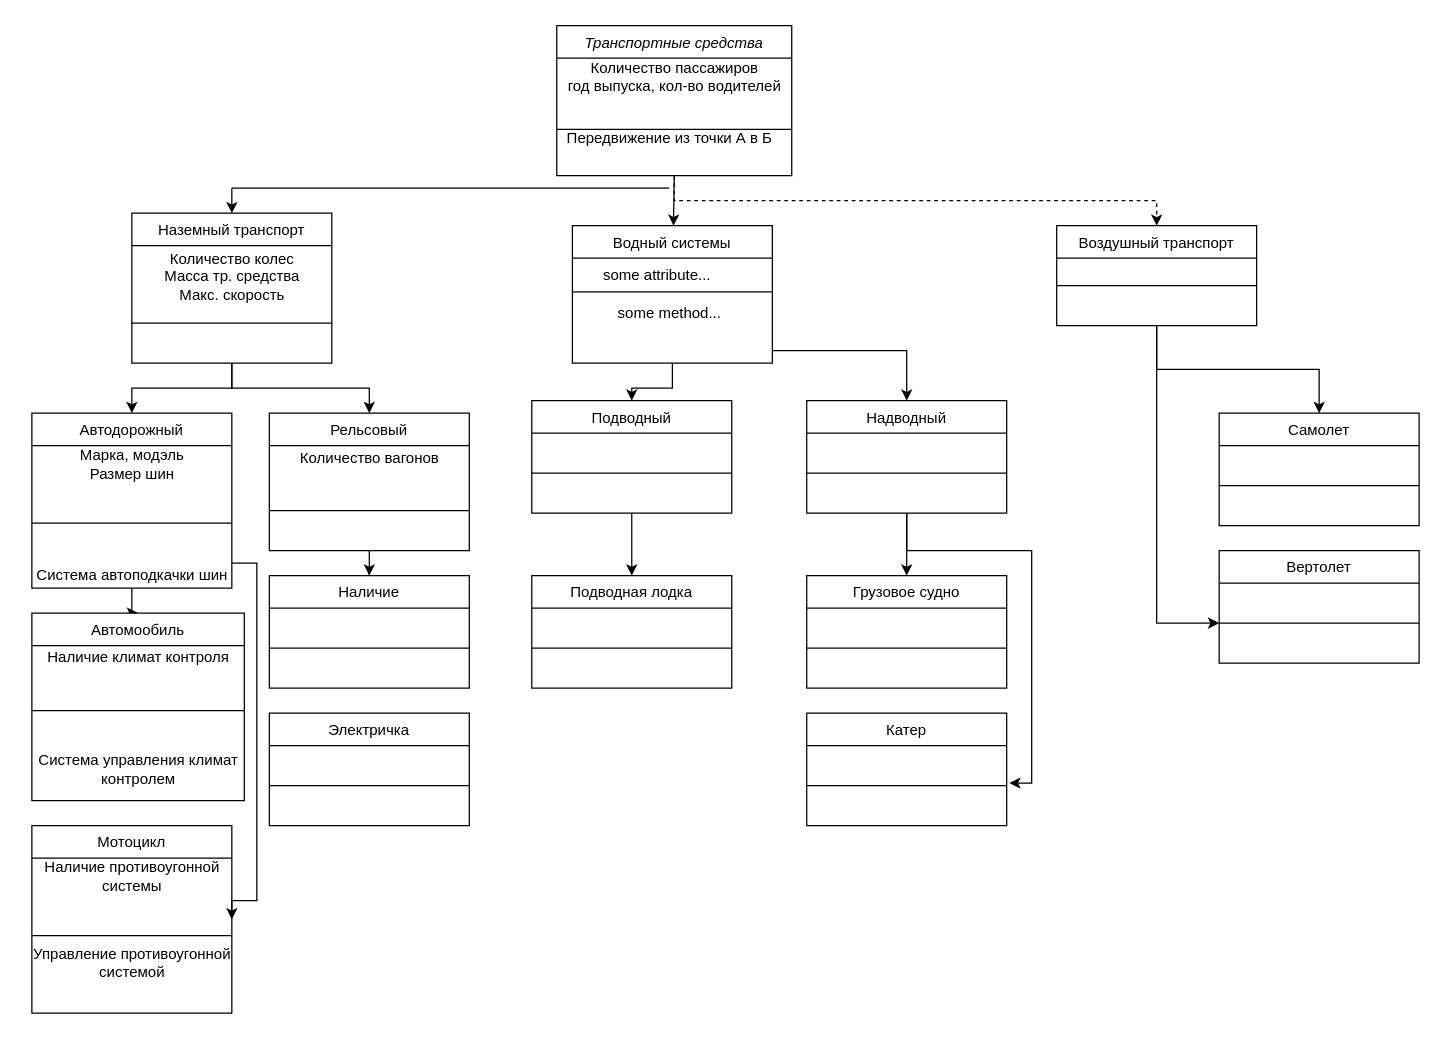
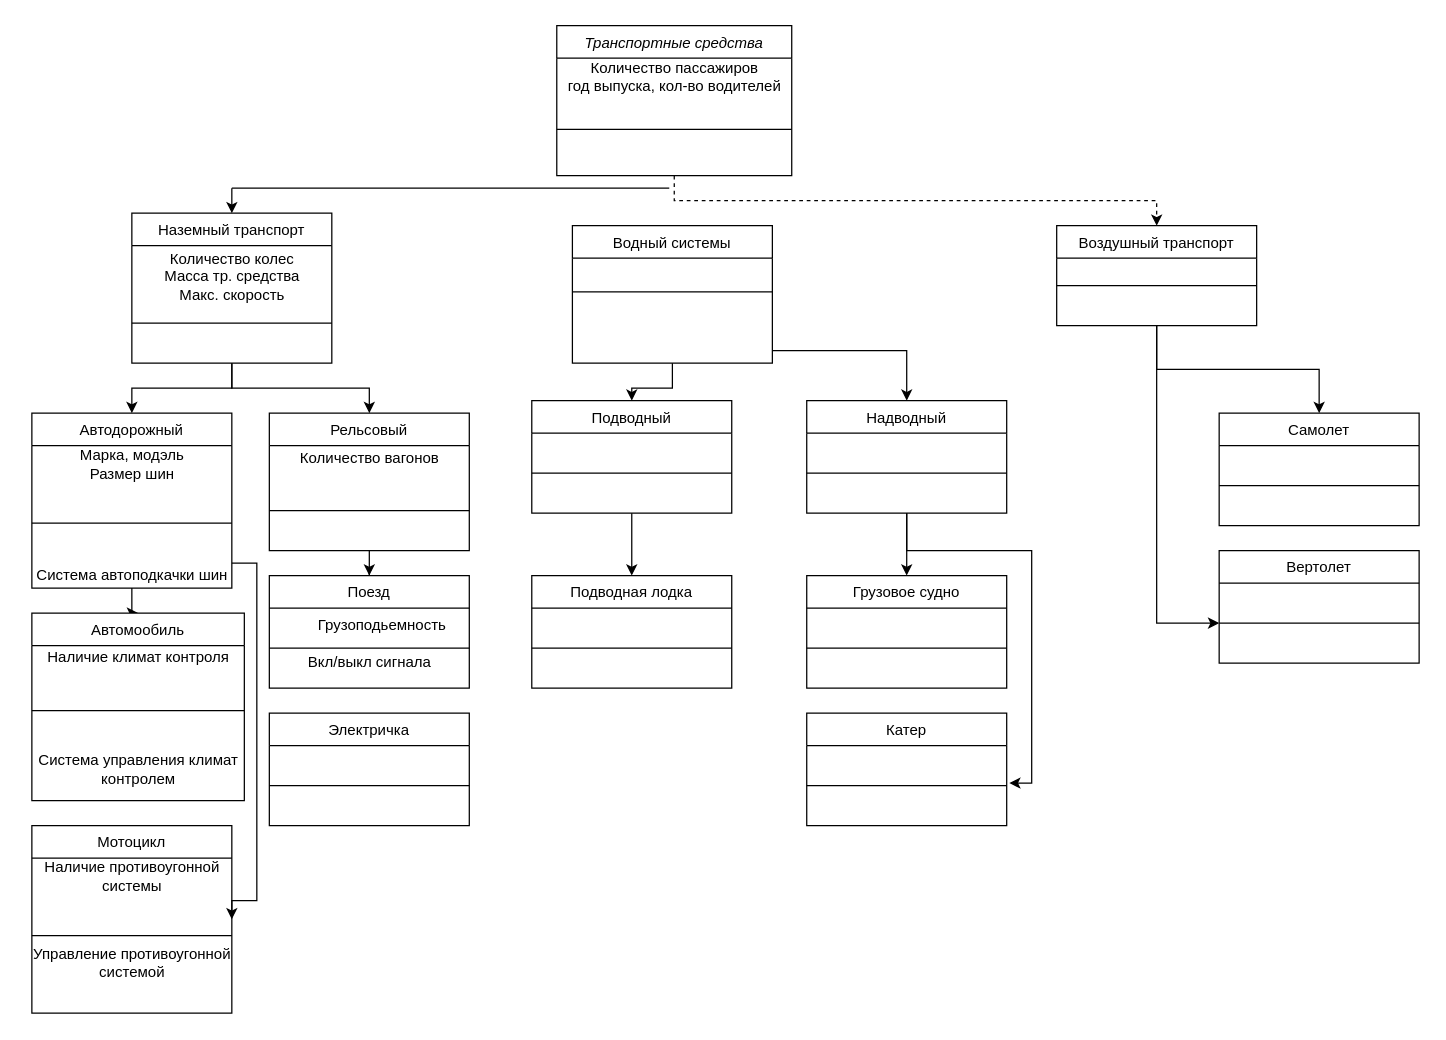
- <mxCell id="60" value="Передвижение из точки А в Б" style="text;html=1;align=center;verticalAlign=middle;resizable=0;points=[];autosize=1;" vertex="1" parent="1"><mxGeometry x="445" y="100" width="180" height="20" as="geometry" /></mxCell>
- <mxCell id="15" value="" style="endArrow=classic;html=1;exitX=0.5;exitY=1;exitDx=0;exitDy=0;" edge="1" parent="1" source="3" target="13"><mxGeometry width="50" height="50" relative="1" as="geometry"><mxPoint x="405" y="160" as="sourcePoint" /><mxPoint x="465" y="410" as="targetPoint" /></mxGeometry></mxCell>
- <mxCell id="64" value="some attribute..." style="text;html=1;align=center;verticalAlign=middle;resizable=0;points=[];autosize=1;" vertex="1" parent="1"><mxGeometry x="475" y="210" width="100" height="20" as="geometry" /></mxCell>
- <mxCell id="65" value="some method..." style="text;html=1;align=center;verticalAlign=middle;resizable=0;points=[];autosize=1;" vertex="1" parent="1"><mxGeometry x="485" y="240" width="100" height="20" as="geometry" /></mxCell>
- <mxCell id="50" value="Наличие" style="swimlane;fontStyle=0;align=center;verticalAlign=top;childLayout=stackLayout;horizontal=1;startSize=26;horizontalStack=0;resizeParent=1;resizeLast=0;collapsible=1;marginBottom=0;rounded=0;shadow=0;strokeWidth=1;" vertex="1" parent="1"><mxGeometry x="215" y="460" width="160" height="90" as="geometry"><mxRectangle x="130" y="380" width="160" height="26" as="alternateBounds" /></mxGeometry></mxCell>
+ <mxCell id="50" value="Поезд" style="swimlane;fontStyle=0;align=center;verticalAlign=top;childLayout=stackLayout;horizontal=1;startSize=26;horizontalStack=0;resizeParent=1;resizeLast=0;collapsible=1;marginBottom=0;rounded=0;shadow=0;strokeWidth=1;" vertex="1" parent="1"><mxGeometry x="215" y="460" width="160" height="90" as="geometry"><mxRectangle x="130" y="380" width="160" height="26" as="alternateBounds" /></mxGeometry></mxCell>
+ <mxCell id="61" value="Грузоподьемность" style="text;html=1;align=center;verticalAlign=middle;resizable=0;points=[];autosize=1;" vertex="1" parent="1"><mxGeometry x="245" y="490" width="120" height="20" as="geometry" /></mxCell>
+ <mxCell id="62" value="Вкл/выкл сигнала" style="text;html=1;align=center;verticalAlign=middle;resizable=0;points=[];autosize=1;" vertex="1" parent="1"><mxGeometry x="240" y="520" width="110" height="20" as="geometry" /></mxCell>
